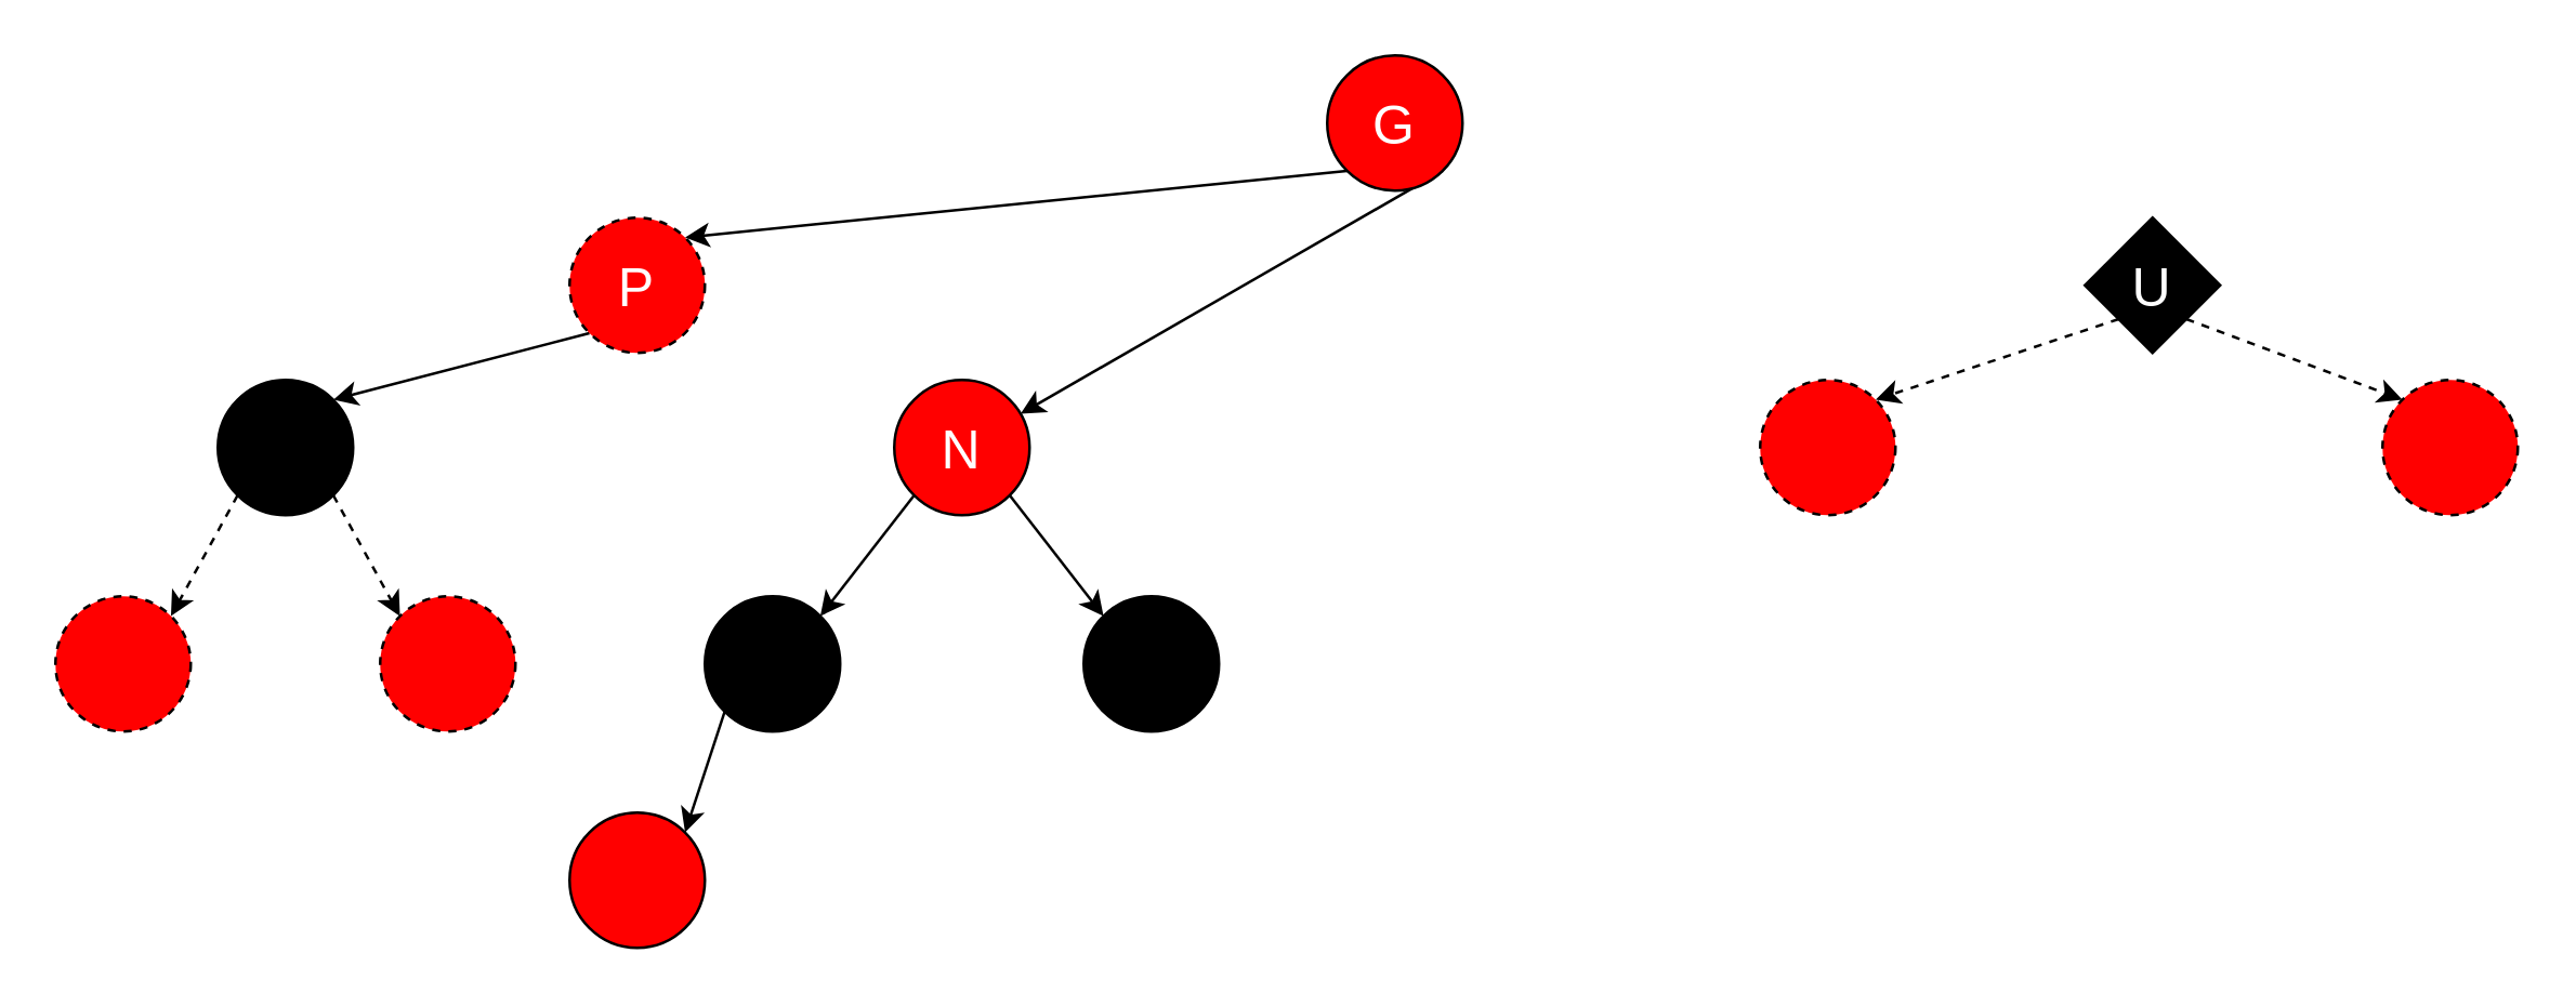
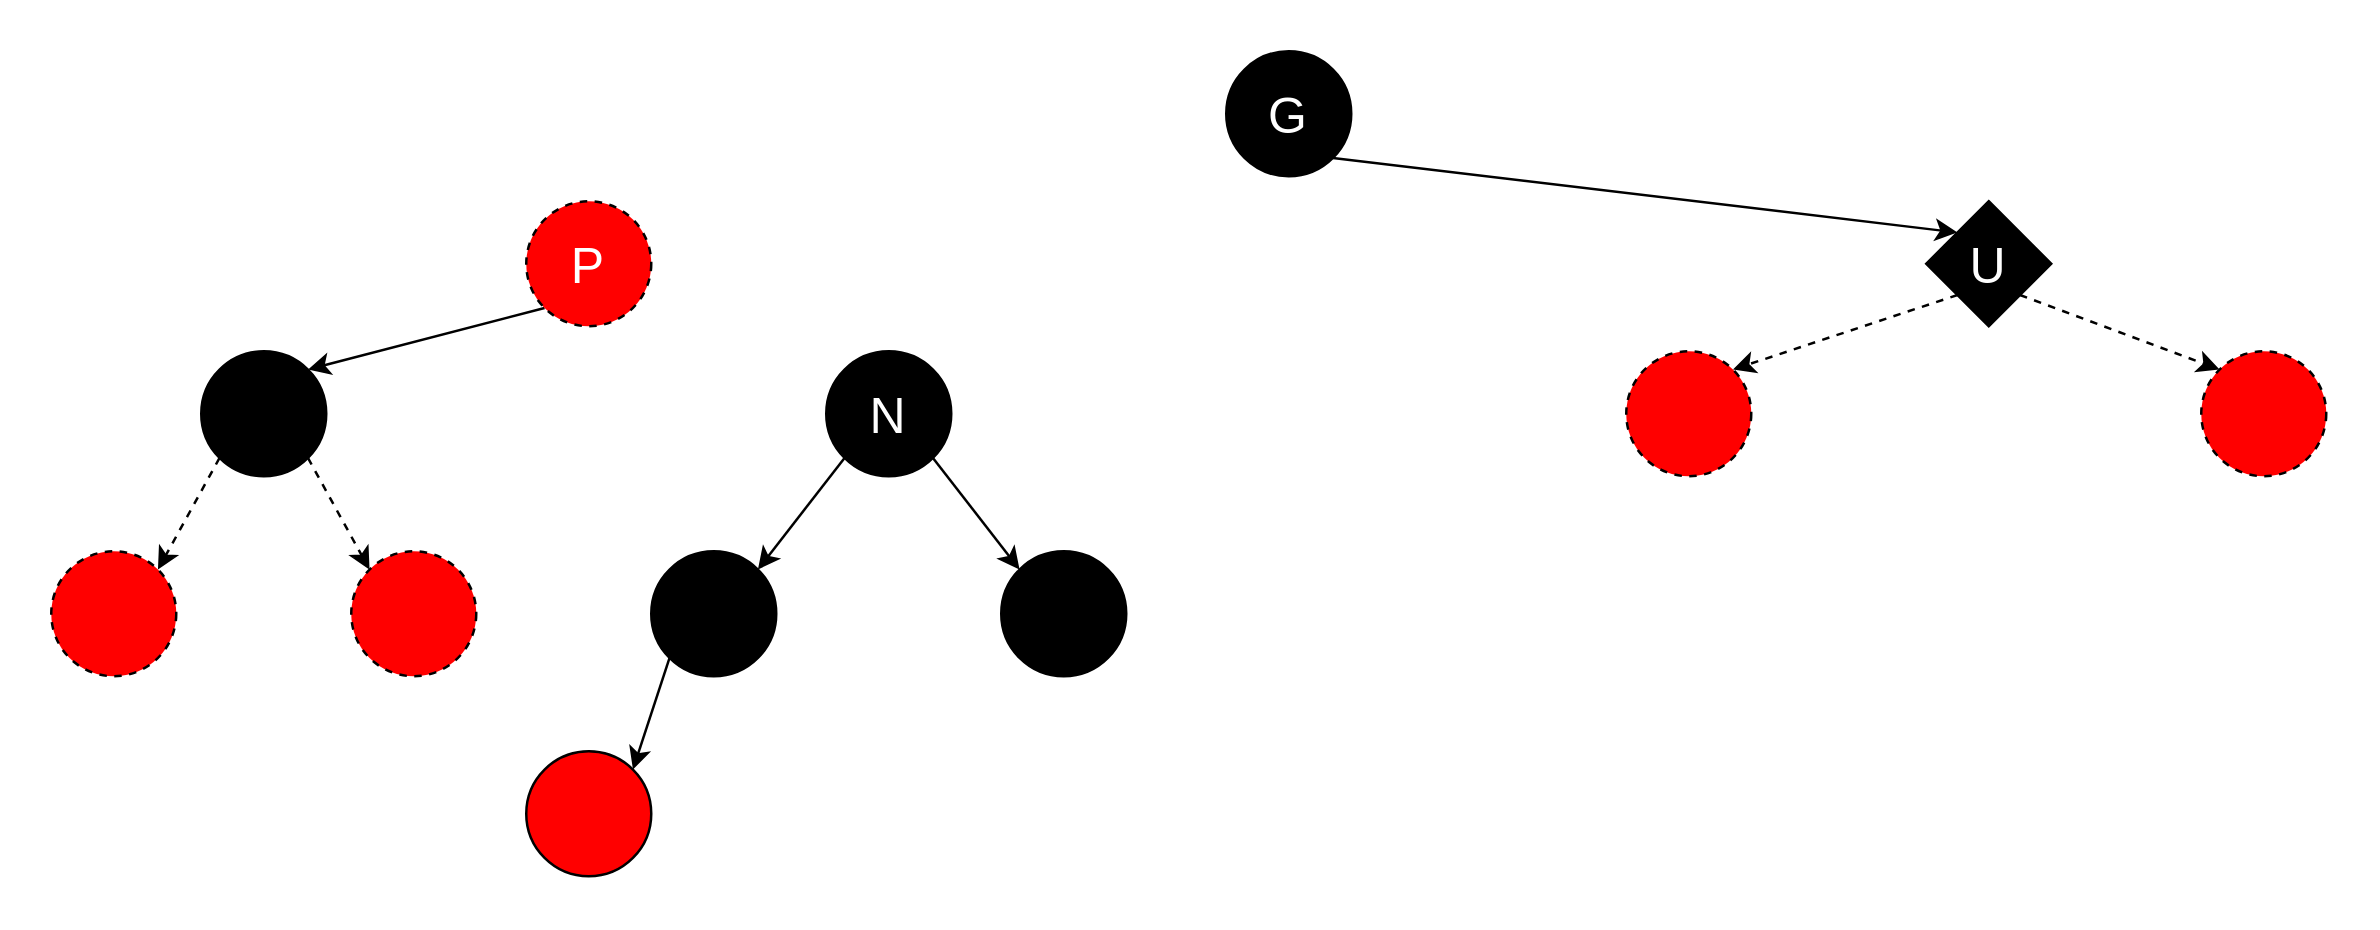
- <mxCell id="18" value="&lt;font style=&quot;font-size: 20px;&quot; color=&quot;#ffffff&quot;&gt;G&lt;/font&gt;" style="ellipse;whiteSpace=wrap;html=1;aspect=fixed;fillColor=#ff0000;" parent="1" vertex="1"><mxGeometry x="490" y="20" width="50" height="50" as="geometry" /></mxCell>
+ <mxCell id="18" value="&lt;font style=&quot;font-size: 20px;&quot; color=&quot;#ffffff&quot;&gt;G&lt;/font&gt;" style="ellipse;whiteSpace=wrap;html=1;aspect=fixed;fillColor=#000000;" parent="1" vertex="1"><mxGeometry x="490" y="20" width="50" height="50" as="geometry" /></mxCell>
- <mxCell id="16" style="edgeStyle=none;rounded=0;orthogonalLoop=1;jettySize=auto;html=1;exitX=0;exitY=1;exitDx=0;exitDy=0;entryX=1;entryY=0;entryDx=0;entryDy=0;fontSize=20;fontColor=#FFFFFF;" parent="1" source="18" target="10" edge="1"><mxGeometry relative="1" as="geometry" /></mxCell>
- <mxCell id="17" style="edgeStyle=none;rounded=0;orthogonalLoop=1;jettySize=auto;html=1;exitX=1;exitY=1;exitDx=0;exitDy=0;fontSize=20;fontColor=#FFFFFF;" parent="1" source="18" target="7" edge="1"><mxGeometry relative="1" as="geometry" /></mxCell>
+ <mxCell id="17" style="edgeStyle=none;rounded=0;orthogonalLoop=1;jettySize=auto;html=1;exitX=1;exitY=1;exitDx=0;exitDy=0;entryX=0;entryY=0;entryDx=0;entryDy=0;fontSize=20;fontColor=#FFFFFF;" parent="1" source="18" target="21" edge="1"><mxGeometry relative="1" as="geometry" /></mxCell>
- <mxCell id="7" value="&lt;font color=&quot;#ffffff&quot;&gt;&lt;span style=&quot;font-size: 20px;&quot;&gt;N&lt;/span&gt;&lt;/font&gt;" style="ellipse;whiteSpace=wrap;html=1;aspect=fixed;fillColor=#FF0000;" parent="1" vertex="1"><mxGeometry x="330" y="140" width="50" height="50" as="geometry" /></mxCell>
+ <mxCell id="7" value="&lt;font color=&quot;#ffffff&quot;&gt;&lt;span style=&quot;font-size: 20px;&quot;&gt;N&lt;/span&gt;&lt;/font&gt;" style="ellipse;whiteSpace=wrap;html=1;aspect=fixed;fillColor=#000000;" parent="1" vertex="1"><mxGeometry x="330" y="140" width="50" height="50" as="geometry" /></mxCell>
